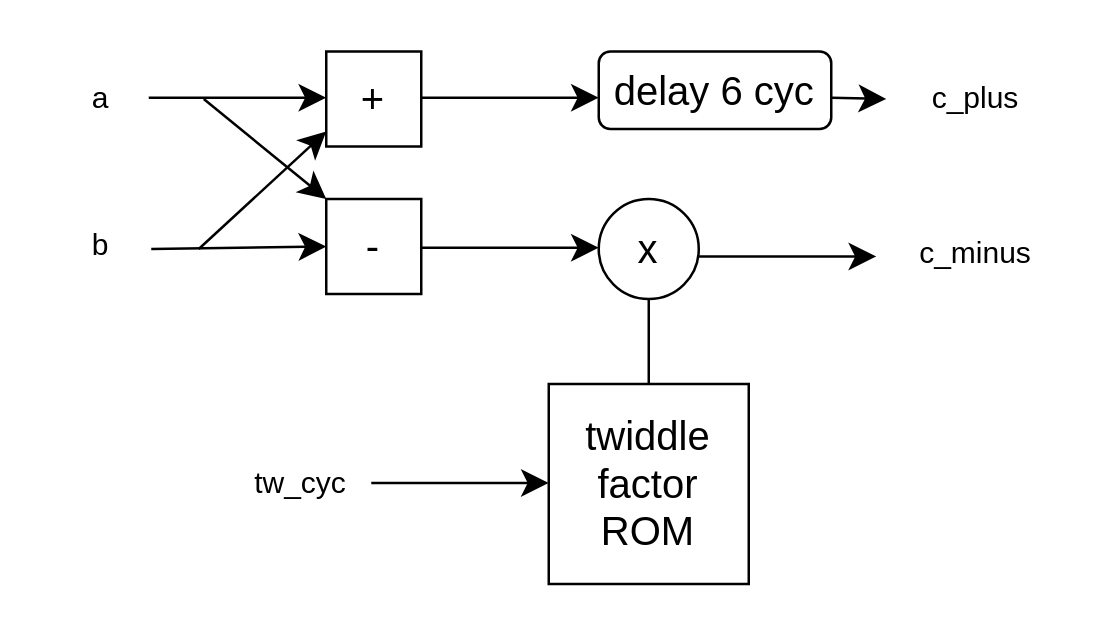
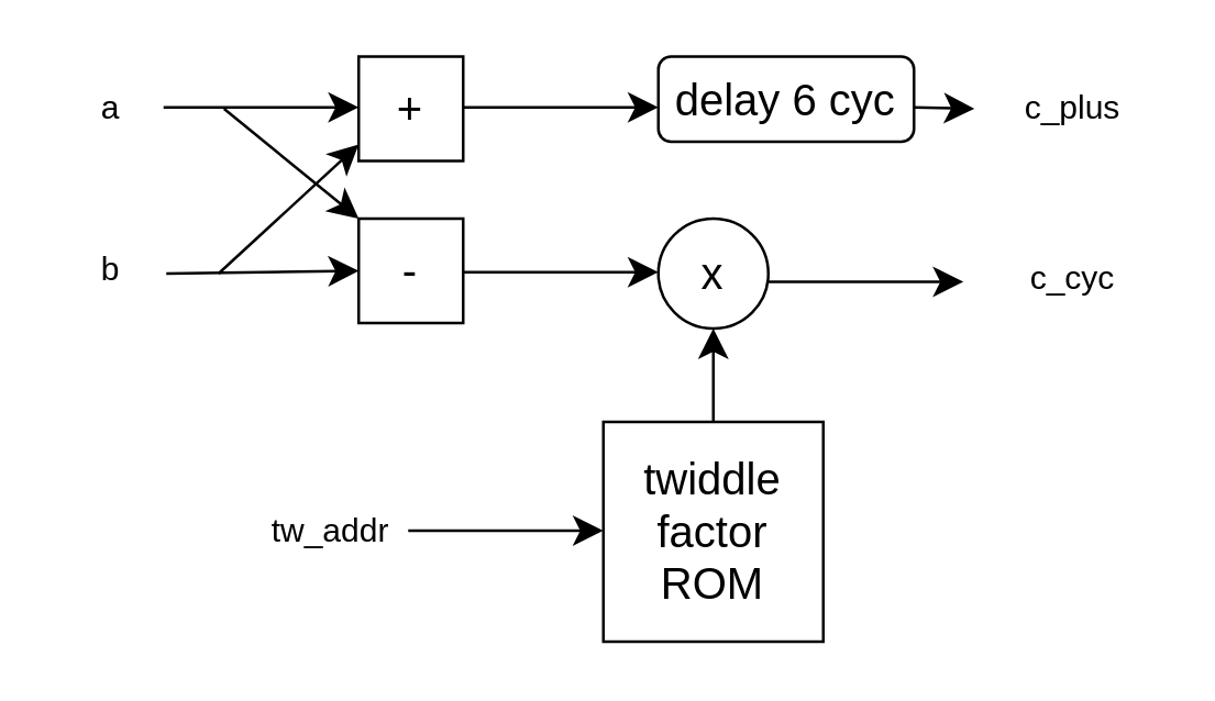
- <mxCell id="21" value="c_minus" style="text;html=1;strokeColor=none;fillColor=none;align=center;verticalAlign=middle;whiteSpace=wrap;rounded=0;" vertex="1" parent="1"><mxGeometry x="360" y="85.5" width="60" height="30" as="geometry" /></mxCell>
+ <mxCell id="21" value="c_cyc" style="text;html=1;strokeColor=none;fillColor=none;align=center;verticalAlign=middle;whiteSpace=wrap;rounded=0;" vertex="1" parent="1"><mxGeometry x="360" y="85.5" width="60" height="30" as="geometry" /></mxCell>
- <mxCell id="6" value="" style="edgeStyle=none;curved=1;rounded=0;orthogonalLoop=1;jettySize=auto;html=1;fontSize=12;startSize=8;endSize=8;entryX=0.5;entryY=1;entryDx=0;entryDy=0;endArrow=none;" edge="1" parent="1" source="7" target="5"><mxGeometry relative="1" as="geometry" /></mxCell>
+ <mxCell id="6" value="" style="edgeStyle=none;curved=1;rounded=0;orthogonalLoop=1;jettySize=auto;html=1;fontSize=12;startSize=8;endSize=8;entryX=0.5;entryY=1;entryDx=0;entryDy=0;" edge="1" parent="1" source="7" target="5"><mxGeometry relative="1" as="geometry" /></mxCell>
- <mxCell id="18" value="tw_cyc" style="text;html=1;strokeColor=none;fillColor=none;align=center;verticalAlign=middle;whiteSpace=wrap;rounded=0;" vertex="1" parent="1"><mxGeometry x="100" y="180.5" width="40" height="25" as="geometry" /></mxCell>
+ <mxCell id="18" value="tw_addr" style="text;html=1;strokeColor=none;fillColor=none;align=center;verticalAlign=middle;whiteSpace=wrap;rounded=0;" vertex="1" parent="1"><mxGeometry x="100" y="180.5" width="40" height="25" as="geometry" /></mxCell>
